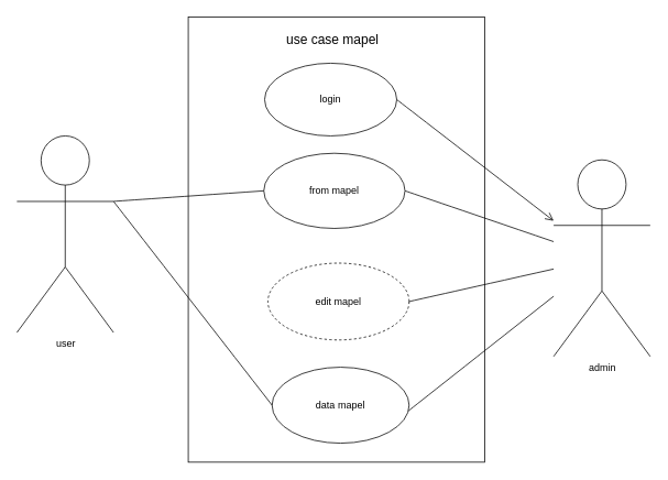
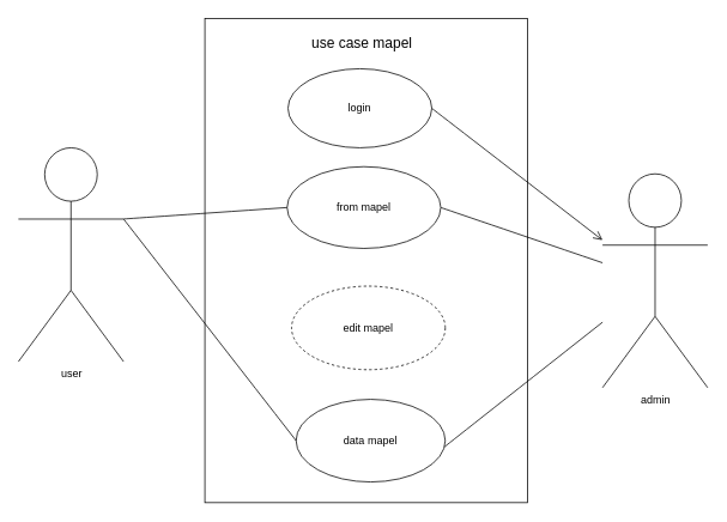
- <mxCell id="15" value="" style="endArrow=none;html=1;rounded=0;fontSize=12;startSize=8;endSize=8;curved=1;exitX=1;exitY=0.5;exitDx=0;exitDy=0;" edge="1" parent="1" source="7" target="8"><mxGeometry width="50" height="50" relative="1" as="geometry"><mxPoint x="492" y="258" as="sourcePoint" /><mxPoint x="682" y="405" as="targetPoint" /></mxGeometry></mxCell>
